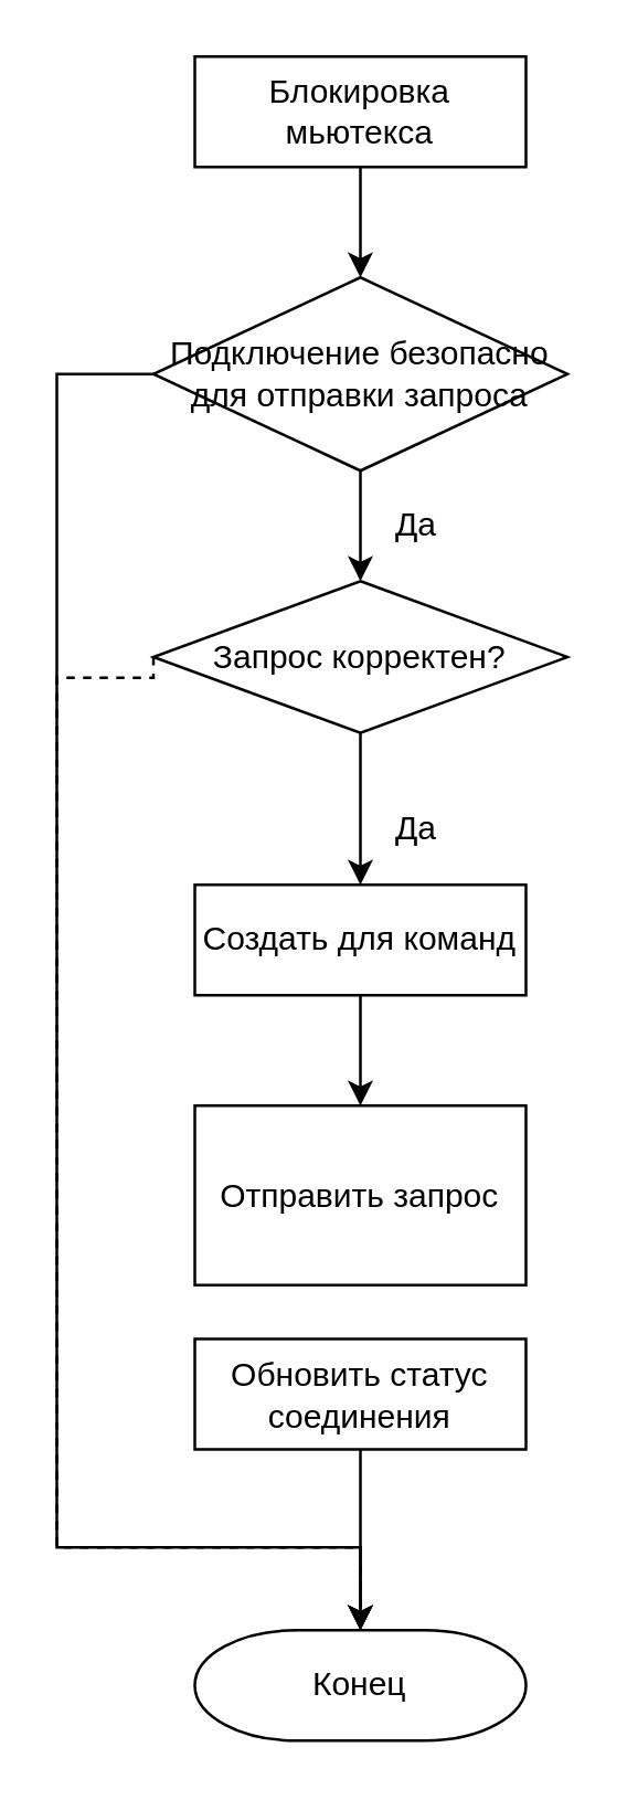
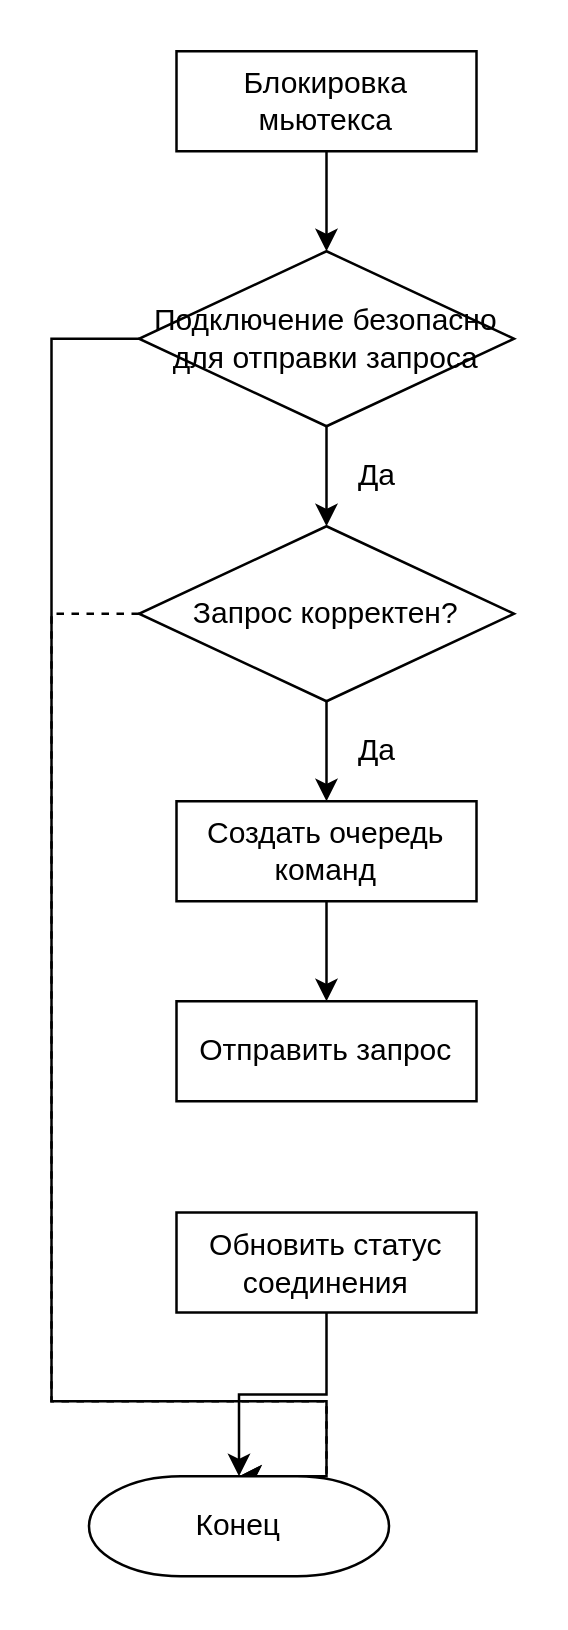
- <mxCell id="9" value="Запрос корректен?" style="strokeWidth=1;html=1;shape=mxgraph.flowchart.decision;whiteSpace=wrap;" vertex="1" parent="1"><mxGeometry x="55" y="210" width="150" height="55" as="geometry" /></mxCell>
+ <mxCell id="9" value="Запрос корректен?" style="strokeWidth=1;html=1;shape=mxgraph.flowchart.decision;whiteSpace=wrap;" vertex="1" parent="1"><mxGeometry x="55" y="210" width="150" height="70" as="geometry" /></mxCell>
- <mxCell id="11" value="Создать для команд" style="rounded=0;whiteSpace=wrap;html=1;" vertex="1" parent="1"><mxGeometry x="70" y="320" width="120" height="40" as="geometry" /></mxCell>
+ <mxCell id="11" value="Создать очередь команд" style="rounded=0;whiteSpace=wrap;html=1;" vertex="1" parent="1"><mxGeometry x="70" y="320" width="120" height="40" as="geometry" /></mxCell>
- <mxCell id="12" value="Отправить запрос" style="rounded=0;whiteSpace=wrap;html=1;" vertex="1" parent="1"><mxGeometry x="70" y="400" width="120" height="65" as="geometry" /></mxCell>
+ <mxCell id="12" value="Отправить запрос" style="rounded=0;whiteSpace=wrap;html=1;" vertex="1" parent="1"><mxGeometry x="70" y="400" width="120" height="40" as="geometry" /></mxCell>
- <mxCell id="15" value="Конец" style="strokeWidth=1;html=1;shape=mxgraph.flowchart.terminator;whiteSpace=wrap;" vertex="1" parent="1"><mxGeometry x="70" y="590" width="120" height="40" as="geometry" /></mxCell>
+ <mxCell id="15" value="Конец" style="strokeWidth=1;html=1;shape=mxgraph.flowchart.terminator;whiteSpace=wrap;" vertex="1" parent="1"><mxGeometry x="35" y="590" width="120" height="40" as="geometry" /></mxCell>
